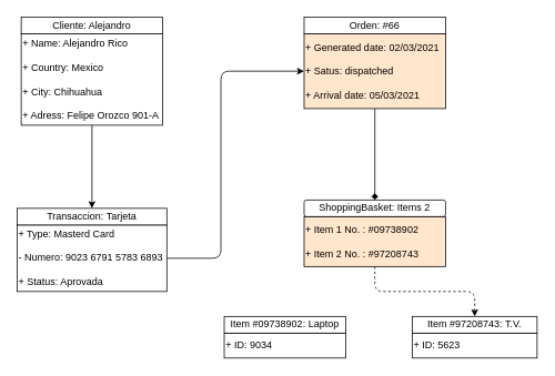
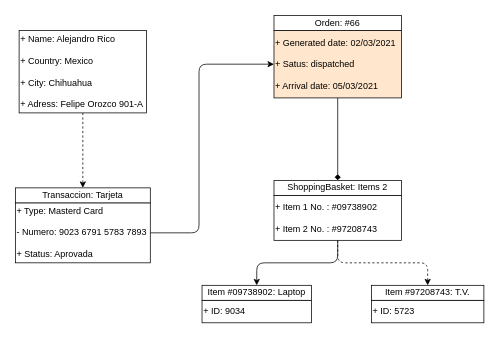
- <mxCell id="4" value="Cliente: Alejandro" style="rounded=0;whiteSpace=wrap;html=1;gradientColor=none;fillColor=#FFFFFF;" parent="1" vertex="1"><mxGeometry x="25" y="20" width="170" height="20" as="geometry" /></mxCell>
- <mxCell id="2" value="" style="edgeStyle=orthogonalEdgeStyle;rounded=0;orthogonalLoop=1;jettySize=auto;html=1;" parent="1" source="3" target="7" edge="1"><mxGeometry relative="1" as="geometry" /></mxCell>
+ <mxCell id="2" value="" style="edgeStyle=orthogonalEdgeStyle;rounded=0;orthogonalLoop=1;jettySize=auto;html=1;dashed=1;" parent="1" source="3" target="7" edge="1"><mxGeometry relative="1" as="geometry" /></mxCell>
- <mxCell id="14" value="ShoppingBasket: Items 2" style="whiteSpace=wrap;html=1;gradientColor=none;fillColor=#FFFFFF;rounded=1;" parent="1" vertex="1"><mxGeometry x="365" y="240" width="170" height="20" as="geometry" /></mxCell>
+ <mxCell id="14" value="ShoppingBasket: Items 2" style="rounded=0;whiteSpace=wrap;html=1;gradientColor=none;fillColor=#FFFFFF;" parent="1" vertex="1"><mxGeometry x="365" y="240" width="170" height="20" as="geometry" /></mxCell>
- <mxCell id="11" style="edgeStyle=orthogonalEdgeStyle;rounded=1;orthogonalLoop=1;jettySize=auto;html=1;" parent="1" source="13" target="14" edge="1"><mxGeometry relative="1" as="geometry" /></mxCell>
+ <mxCell id="11" style="edgeStyle=orthogonalEdgeStyle;rounded=1;orthogonalLoop=1;jettySize=auto;html=1;entryX=0.5;entryY=0;entryDx=0;entryDy=0;" parent="1" source="13" target="17" edge="1"><mxGeometry relative="1" as="geometry" /></mxCell>
- <mxCell id="13" value="+ Item 1 No. : #09738902&lt;br&gt;&lt;br&gt;+ Item 2 No. : #97208743" style="rounded=0;whiteSpace=wrap;html=1;align=left;fillColor=#ffe6cc;" parent="1" vertex="1"><mxGeometry x="365" y="260" width="170" height="60" as="geometry" /></mxCell>
+ <mxCell id="13" value="+ Item 1 No. : #09738902&lt;br&gt;&lt;br&gt;+ Item 2 No. : #97208743" style="rounded=0;whiteSpace=wrap;html=1;align=left;" parent="1" vertex="1"><mxGeometry x="365" y="260" width="170" height="60" as="geometry" /></mxCell>
- <mxCell id="6" value="+ Type: Masterd Card&lt;br&gt;&lt;br&gt;- Numero: 9023 6791 5783 6893&lt;br&gt;&lt;br&gt;+ Status: Aprovada" style="rounded=0;whiteSpace=wrap;html=1;align=left;" parent="1" vertex="1"><mxGeometry x="20" y="270" width="180" height="80" as="geometry" /></mxCell>
+ <mxCell id="6" value="+ Type: Masterd Card&lt;br&gt;&lt;br&gt;- Numero: 9023 6791 5783 7893&lt;br&gt;&lt;br&gt;+ Status: Aprovada" style="rounded=0;whiteSpace=wrap;html=1;align=left;" parent="1" vertex="1"><mxGeometry x="20" y="270" width="180" height="80" as="geometry" /></mxCell>
- <mxCell id="19" value="+ ID: 5623" style="rounded=0;whiteSpace=wrap;html=1;align=left;" parent="18" vertex="1"><mxGeometry y="20" width="150" height="30" as="geometry" /></mxCell>
+ <mxCell id="19" value="+ ID: 5723" style="rounded=0;whiteSpace=wrap;html=1;align=left;" parent="18" vertex="1"><mxGeometry y="20" width="150" height="30" as="geometry" /></mxCell>
